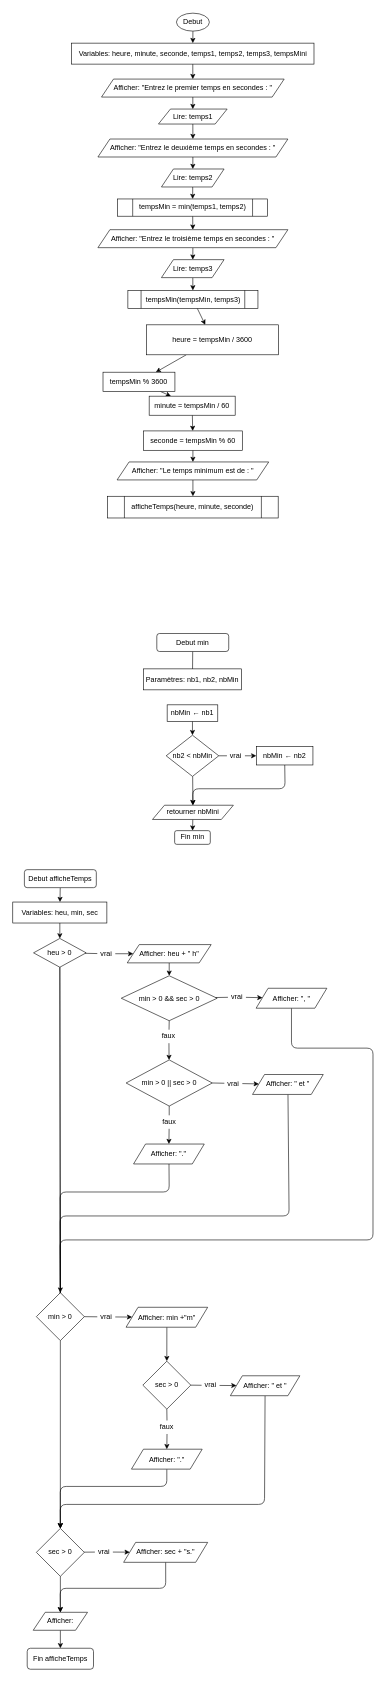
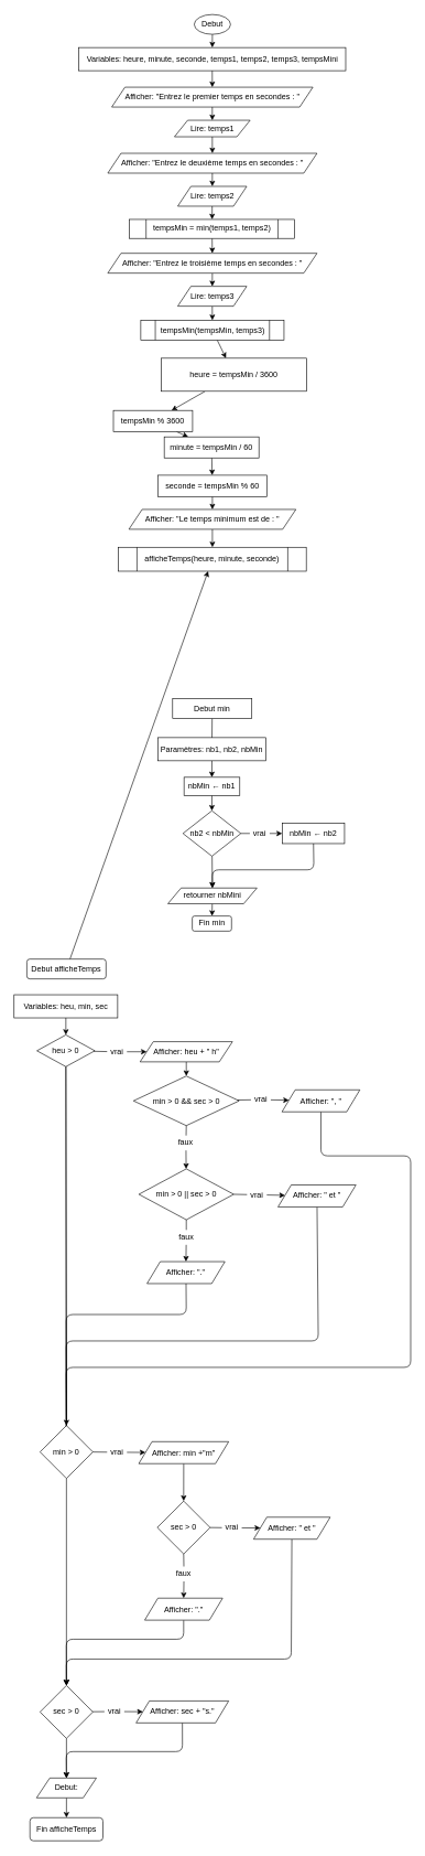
- <mxCell id="107" value="Debut min" style="rounded=1;whiteSpace=wrap;html=1;" parent="1" vertex="1"><mxGeometry x="261.11" y="1055" width="120" height="30" as="geometry" /></mxCell>
+ <mxCell id="107" value="Debut min" style="whiteSpace=wrap;html=1;rounded=0;" parent="1" vertex="1"><mxGeometry x="261.11" y="1055" width="120" height="30" as="geometry" /></mxCell>
+ <mxCell id="33" value="" style="edgeStyle=none;html=1;" parent="1" source="34" target="36" edge="1"><mxGeometry relative="1" as="geometry" /></mxCell>
- <mxCell id="104" value="" style="edgeStyle=none;html=1;" parent="1" source="105" target="53" edge="1"><mxGeometry relative="1" as="geometry" /></mxCell>
+ <mxCell id="104" value="" style="edgeStyle=none;html=1;" parent="1" source="105" target="32" edge="1"><mxGeometry relative="1" as="geometry" /></mxCell>
- <mxCell id="102" value="Afficher:" style="shape=parallelogram;perimeter=parallelogramPerimeter;whiteSpace=wrap;html=1;fixedSize=1;" parent="1" vertex="1"><mxGeometry x="54.9" y="2688" width="90.62" height="30" as="geometry" /></mxCell>
+ <mxCell id="102" value="Debut:" style="shape=parallelogram;perimeter=parallelogramPerimeter;whiteSpace=wrap;html=1;fixedSize=1;" parent="1" vertex="1"><mxGeometry x="54.9" y="2688" width="90.62" height="30" as="geometry" /></mxCell>
